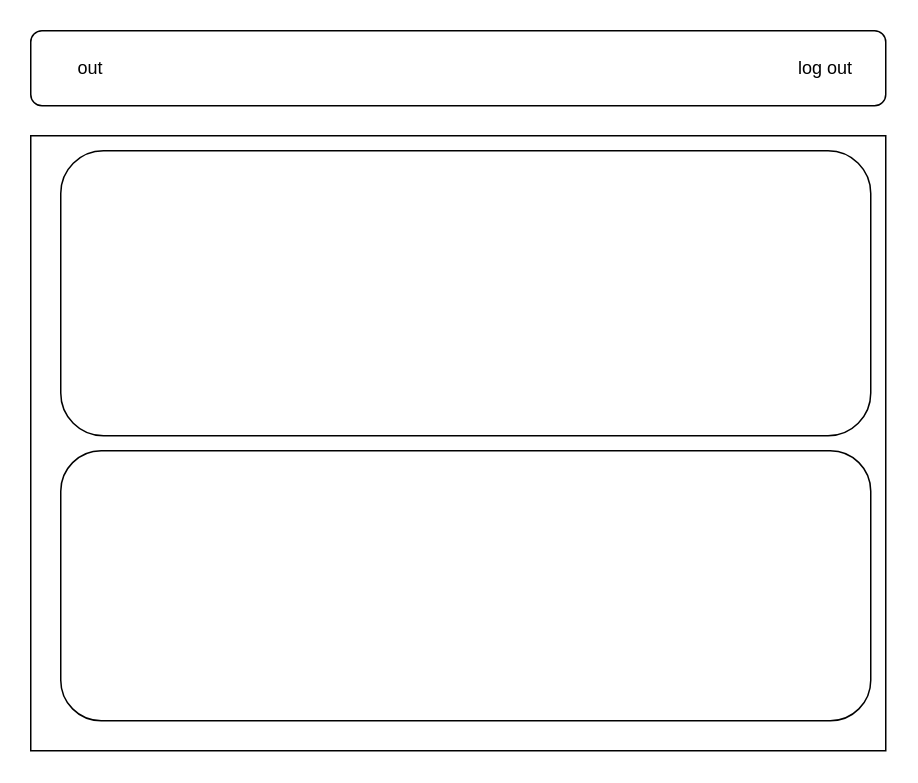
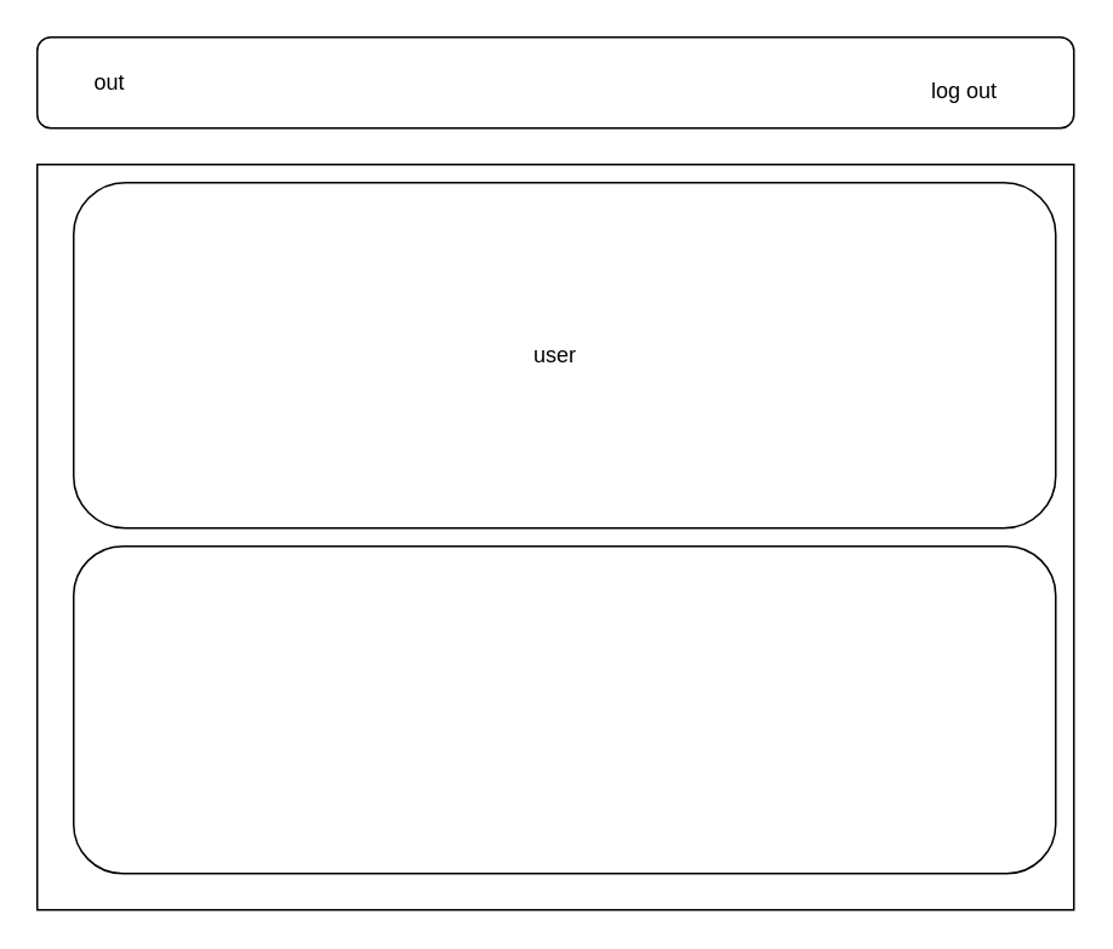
- <mxCell id="8" value="log out" style="text;html=1;strokeColor=none;fillColor=none;align=center;verticalAlign=middle;whiteSpace=wrap;rounded=0;" parent="1" vertex="1"><mxGeometry x="520" y="30" width="60" height="30" as="geometry" /></mxCell>
+ <mxCell id="8" value="log out" style="text;html=1;strokeColor=none;fillColor=none;align=center;verticalAlign=middle;whiteSpace=wrap;rounded=0;" parent="1" vertex="1"><mxGeometry x="500" y="35" width="60" height="30" as="geometry" /></mxCell>
+ <mxCell id="5" value="user" style="text;html=1;strokeColor=none;fillColor=none;align=center;verticalAlign=middle;whiteSpace=wrap;rounded=0;" parent="1" vertex="1"><mxGeometry x="275" y="180" width="60" height="30" as="geometry" /></mxCell>
